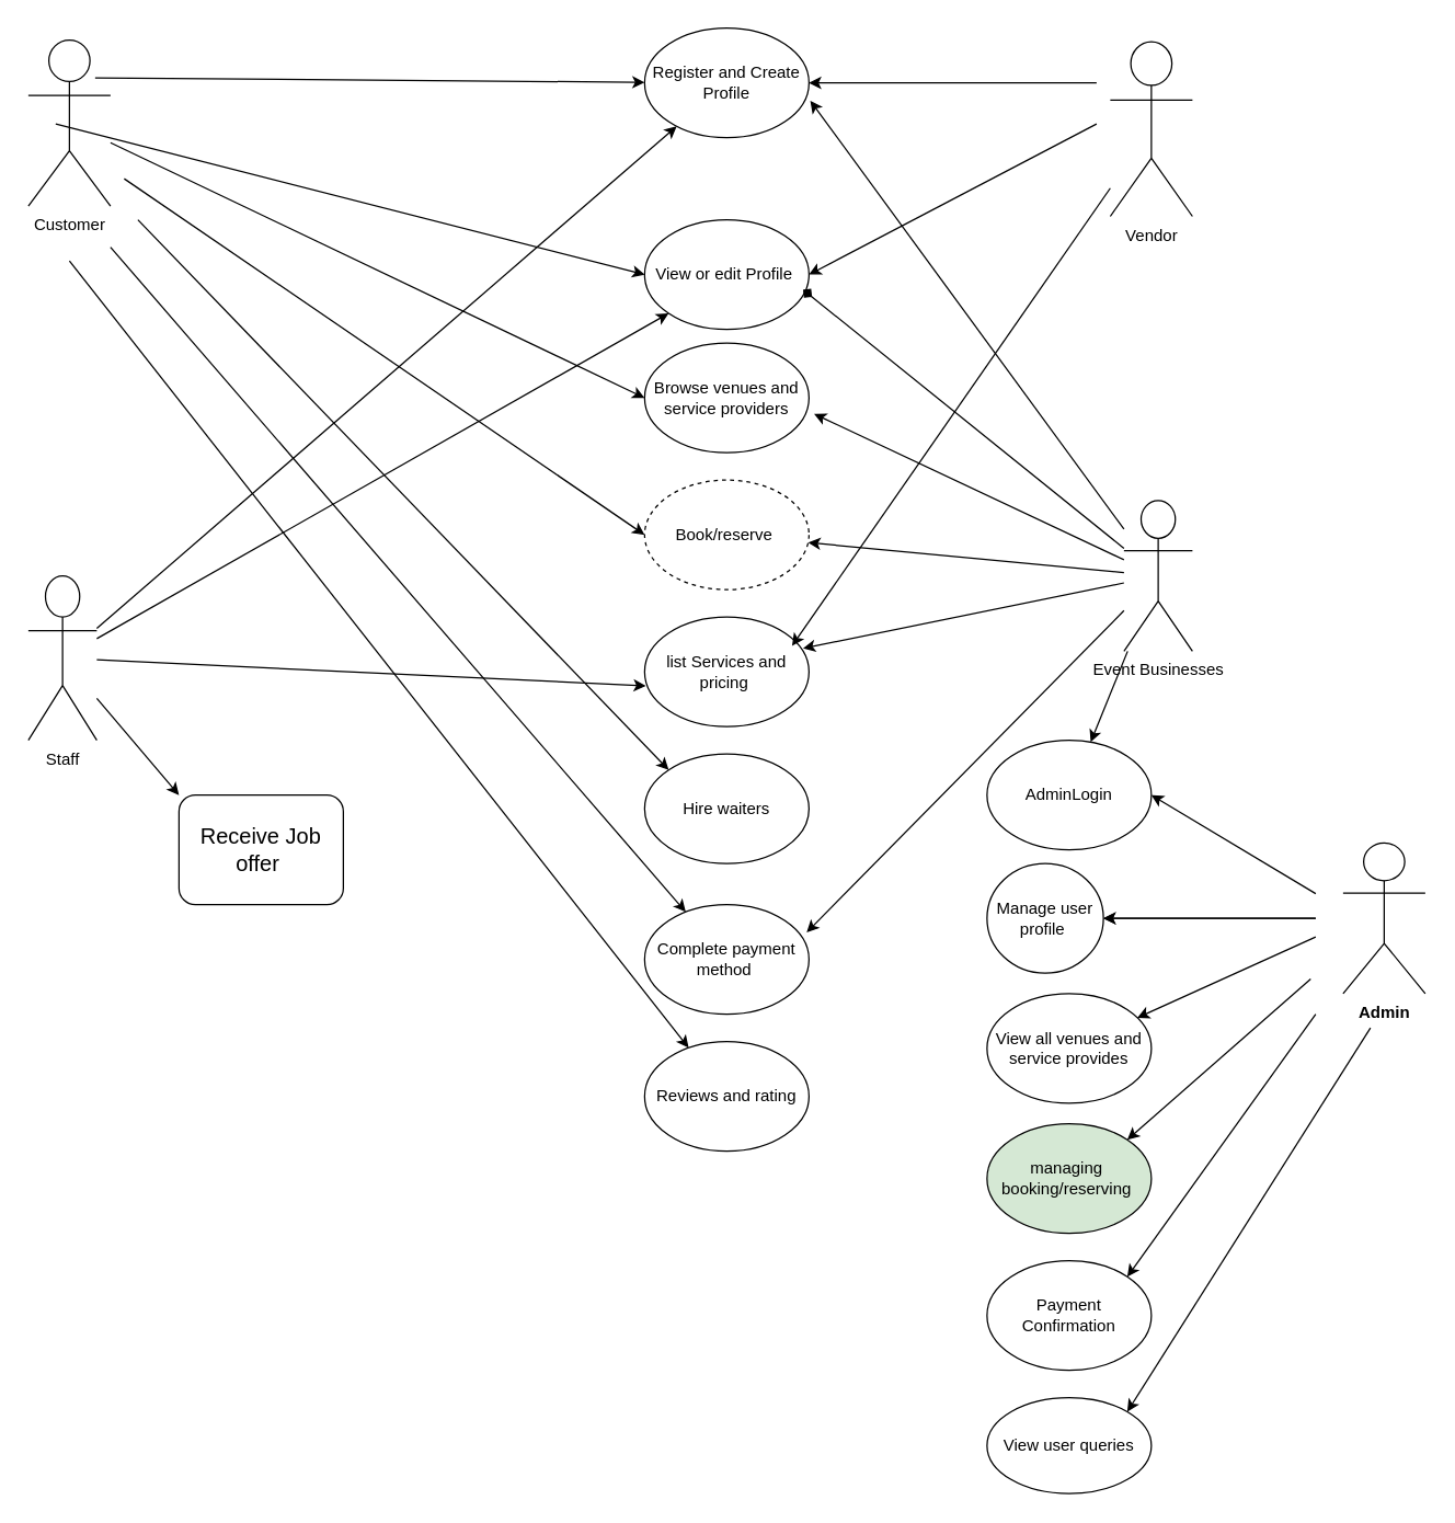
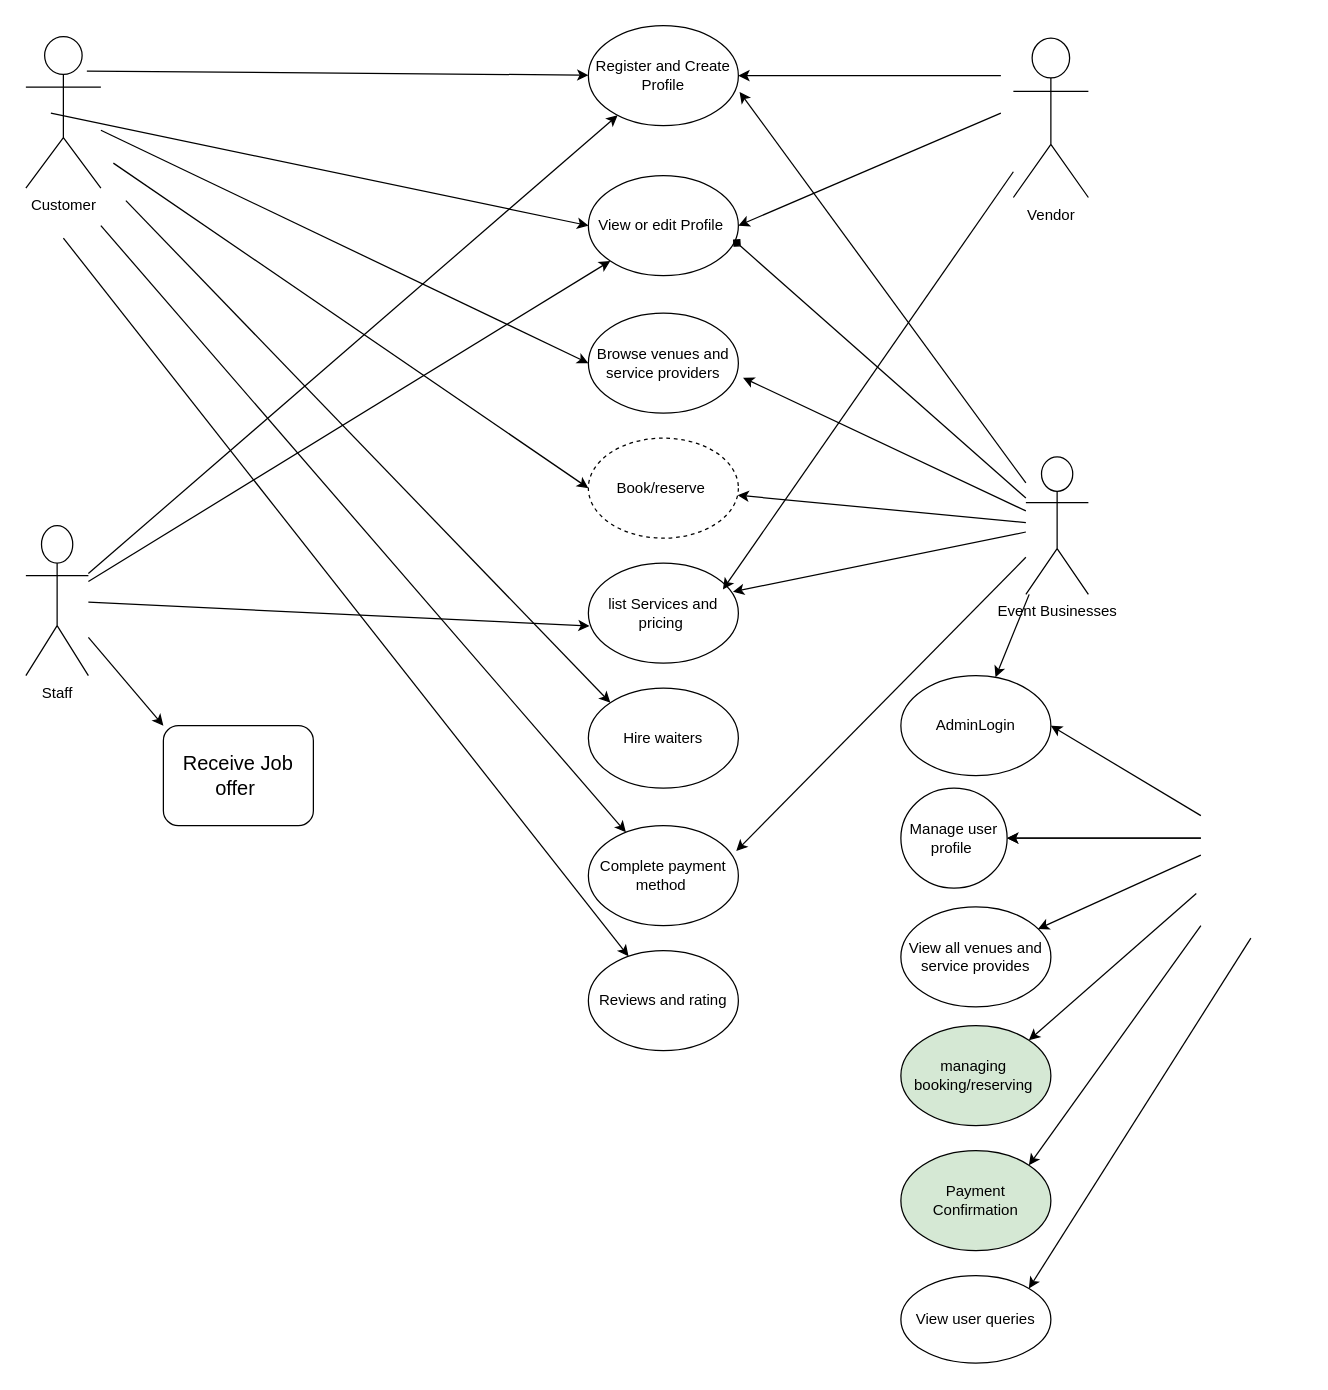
- <mxCell id="41" value="View or edit Profile&amp;nbsp;" style="ellipse;whiteSpace=wrap;html=1;labelBackgroundColor=none;" parent="1" vertex="1"><mxGeometry x="470" y="160" width="120" height="80" as="geometry" /></mxCell>
+ <mxCell id="41" value="View or edit Profile&amp;nbsp;" style="ellipse;whiteSpace=wrap;html=1;labelBackgroundColor=none;" parent="1" vertex="1"><mxGeometry x="470" y="140" width="120" height="80" as="geometry" /></mxCell>
- <mxCell id="31" value="&lt;b&gt;Admin&lt;/b&gt;" style="shape=umlActor;verticalLabelPosition=bottom;verticalAlign=top;html=1;outlineConnect=0;labelBackgroundColor=none;" parent="1" vertex="1"><mxGeometry x="980" y="615" width="60" height="110" as="geometry" /></mxCell>
- <mxCell id="11" value="Payment Confirmation" style="ellipse;whiteSpace=wrap;html=1;labelBackgroundColor=none;" parent="1" vertex="1"><mxGeometry x="720" y="920" width="120" height="80" as="geometry" /></mxCell>
+ <mxCell id="11" value="Payment Confirmation" style="ellipse;whiteSpace=wrap;html=1;labelBackgroundColor=none;fillColor=#d5e8d4;" parent="1" vertex="1"><mxGeometry x="720" y="920" width="120" height="80" as="geometry" /></mxCell>
